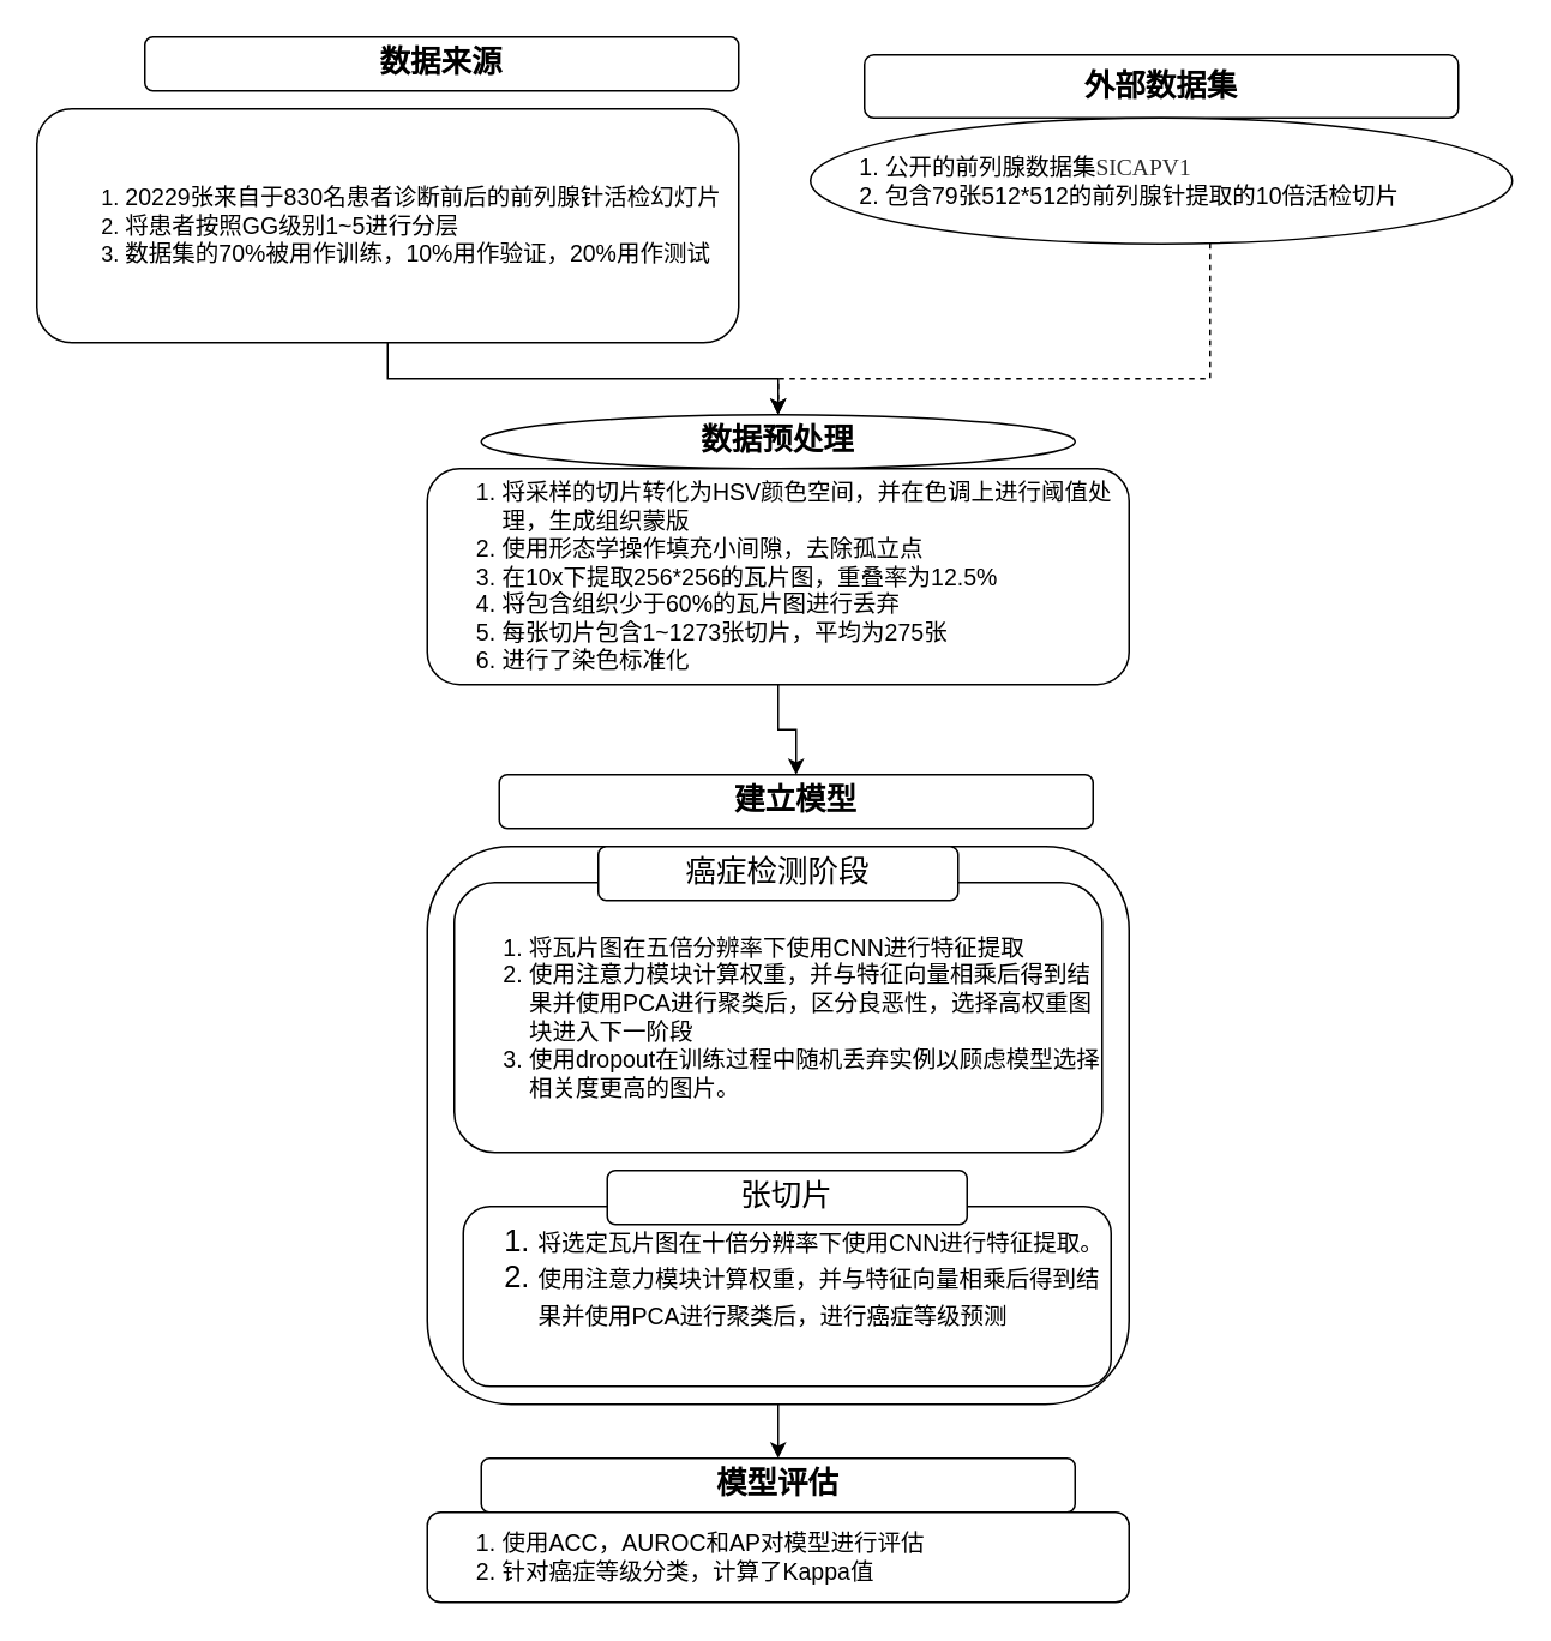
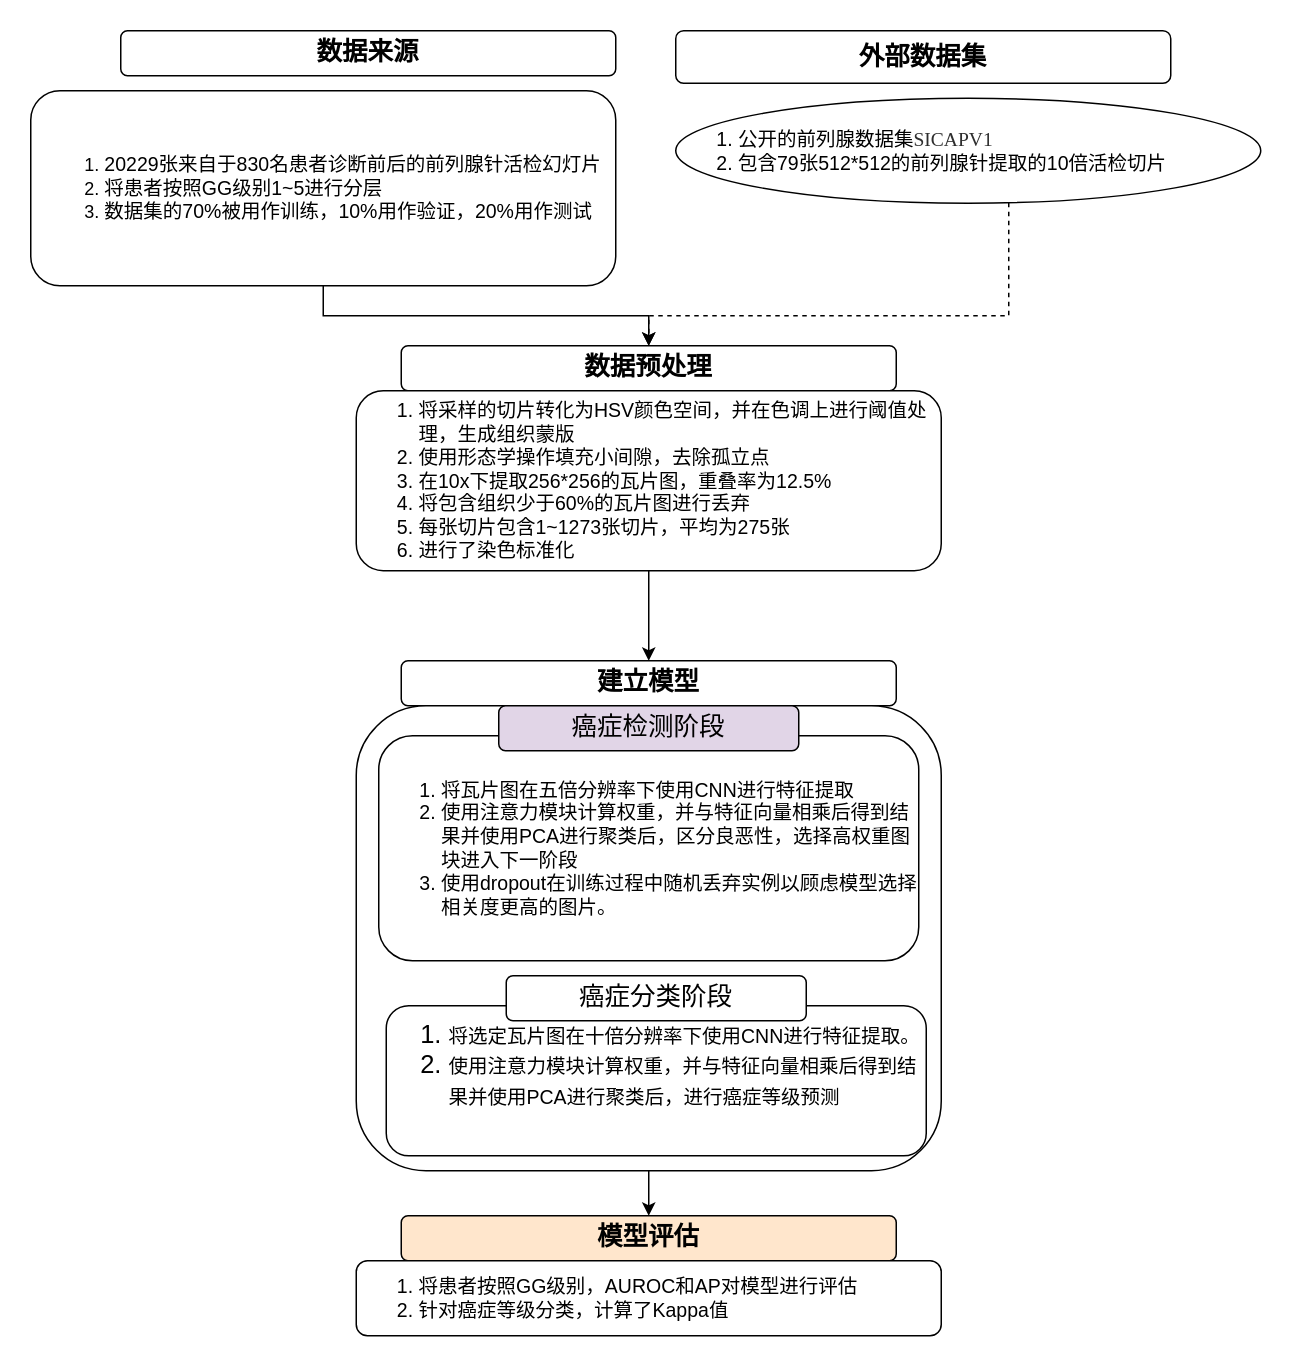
- <mxCell id="4" value="&lt;b&gt;&lt;font style=&quot;font-size: 17px;&quot;&gt;外部数据集&lt;/font&gt;&lt;/b&gt;" style="whiteSpace=wrap;html=1;rounded=1;" parent="1" vertex="1"><mxGeometry x="480" y="30" width="330" height="35" as="geometry" /></mxCell>
+ <mxCell id="4" value="&lt;b&gt;&lt;font style=&quot;font-size: 17px;&quot;&gt;外部数据集&lt;/font&gt;&lt;/b&gt;" style="whiteSpace=wrap;html=1;rounded=1;" parent="1" vertex="1"><mxGeometry x="450" y="20" width="330" height="35" as="geometry" /></mxCell>
- <mxCell id="8" value="&lt;b&gt;数据预处理&lt;/b&gt;" style="ellipse;whiteSpace=wrap;html=1;fontSize=17;align=center;" parent="1" vertex="1"><mxGeometry x="267" y="230" width="330" height="30" as="geometry" /></mxCell>
+ <mxCell id="8" value="&lt;b&gt;数据预处理&lt;/b&gt;" style="whiteSpace=wrap;html=1;fontSize=17;align=center;rounded=1;" parent="1" vertex="1"><mxGeometry x="267" y="230" width="330" height="30" as="geometry" /></mxCell>
- <mxCell id="11" value="&lt;font style=&quot;font-size: 17px;&quot;&gt;&lt;b&gt;建立模型&lt;/b&gt;&lt;/font&gt;" style="whiteSpace=wrap;html=1;fontSize=13;align=center;rounded=1;" parent="1" vertex="1"><mxGeometry x="277" y="430" width="330" height="30" as="geometry" /></mxCell>
+ <mxCell id="11" value="&lt;font style=&quot;font-size: 17px;&quot;&gt;&lt;b&gt;建立模型&lt;/b&gt;&lt;/font&gt;" style="whiteSpace=wrap;html=1;fontSize=13;align=center;rounded=1;" parent="1" vertex="1"><mxGeometry x="267" y="440" width="330" height="30" as="geometry" /></mxCell>
- <mxCell id="16" value="癌症检测阶段" style="rounded=1;whiteSpace=wrap;html=1;fontSize=17;" parent="1" vertex="1"><mxGeometry x="332" y="470" width="200" height="30" as="geometry" /></mxCell>
+ <mxCell id="16" value="癌症检测阶段" style="rounded=1;whiteSpace=wrap;html=1;fontSize=17;fillColor=#e1d5e7;" parent="1" vertex="1"><mxGeometry x="332" y="470" width="200" height="30" as="geometry" /></mxCell>
- <mxCell id="17" value="张切片" style="rounded=1;whiteSpace=wrap;html=1;fontSize=17;" parent="1" vertex="1"><mxGeometry x="337" y="650" width="200" height="30" as="geometry" /></mxCell>
+ <mxCell id="17" value="癌症分类阶段" style="rounded=1;whiteSpace=wrap;html=1;fontSize=17;" parent="1" vertex="1"><mxGeometry x="337" y="650" width="200" height="30" as="geometry" /></mxCell>
- <mxCell id="18" value="&lt;b&gt;模型评估&lt;/b&gt;" style="rounded=1;whiteSpace=wrap;html=1;fontSize=17;" parent="1" vertex="1"><mxGeometry x="267" y="810" width="330" height="30" as="geometry" /></mxCell>
+ <mxCell id="18" value="&lt;b&gt;模型评估&lt;/b&gt;" style="rounded=1;whiteSpace=wrap;html=1;fontSize=17;fillColor=#ffe6cc;" parent="1" vertex="1"><mxGeometry x="267" y="810" width="330" height="30" as="geometry" /></mxCell>
- <mxCell id="19" value="&lt;ol&gt;&lt;li&gt;使用ACC，AUROC和AP对模型进行评估&lt;/li&gt;&lt;li&gt;针对癌症等级分类，计算了Kappa值&lt;/li&gt;&lt;/ol&gt;" style="rounded=1;whiteSpace=wrap;html=1;fontSize=13;align=left;" parent="1" vertex="1"><mxGeometry x="237" y="840" width="390" height="50" as="geometry" /></mxCell>
+ <mxCell id="19" value="&lt;ol&gt;&lt;li&gt;将患者按照GG级别，AUROC和AP对模型进行评估&lt;/li&gt;&lt;li&gt;针对癌症等级分类，计算了Kappa值&lt;/li&gt;&lt;/ol&gt;" style="rounded=1;whiteSpace=wrap;html=1;fontSize=13;align=left;" parent="1" vertex="1"><mxGeometry x="237" y="840" width="390" height="50" as="geometry" /></mxCell>
